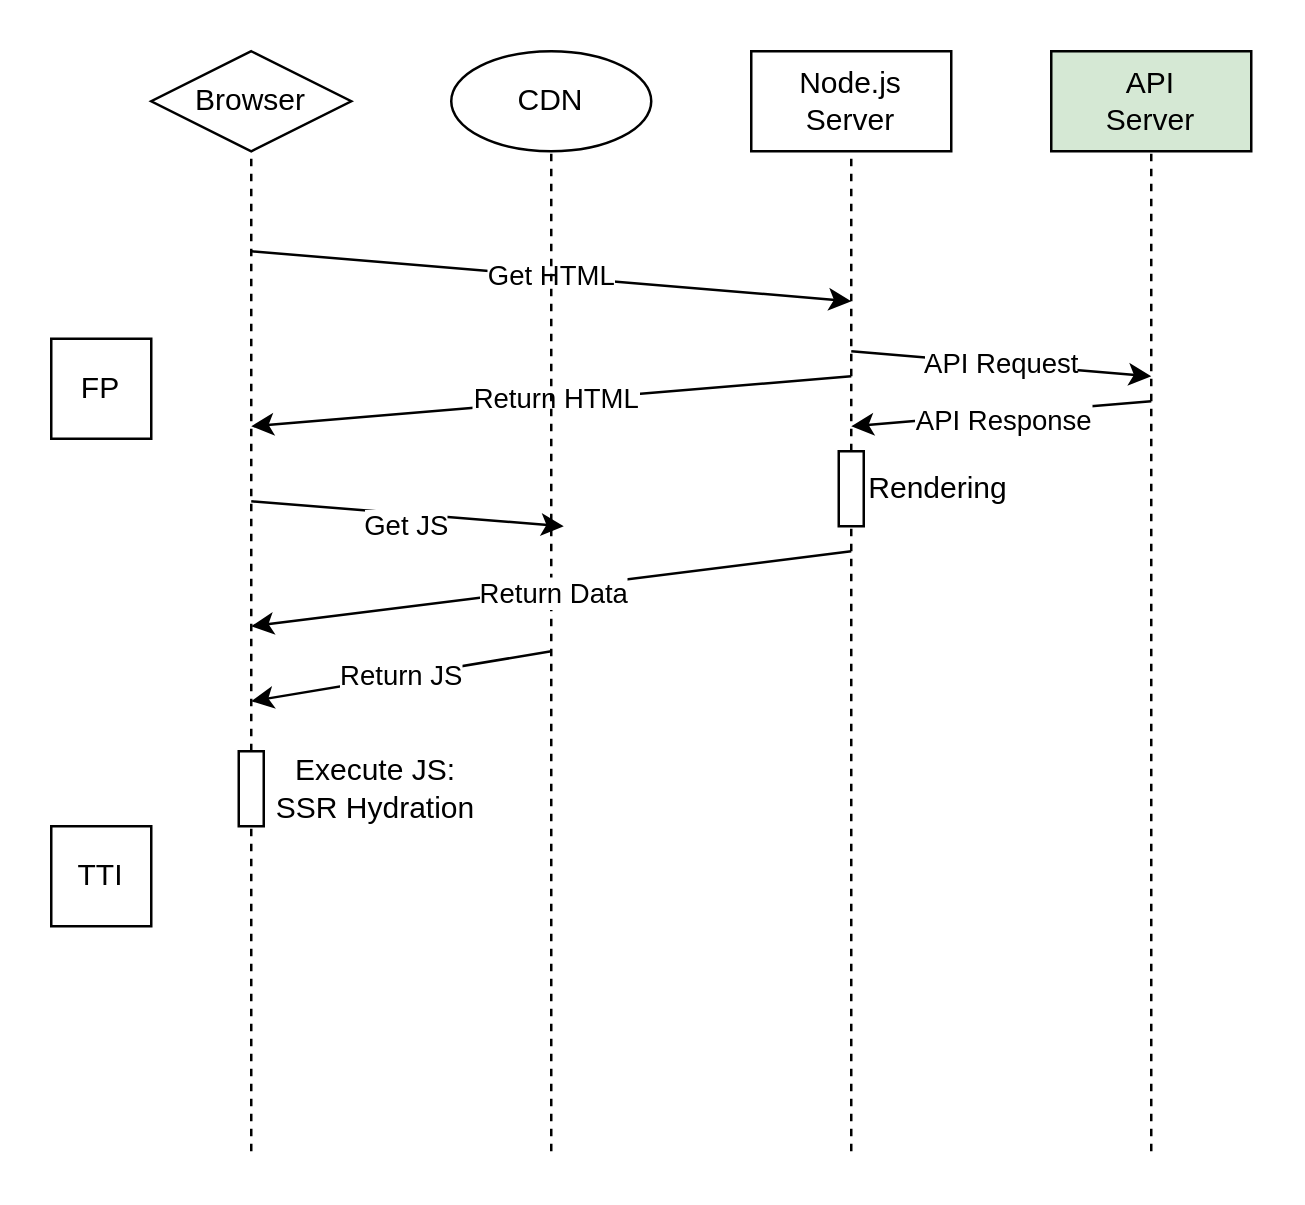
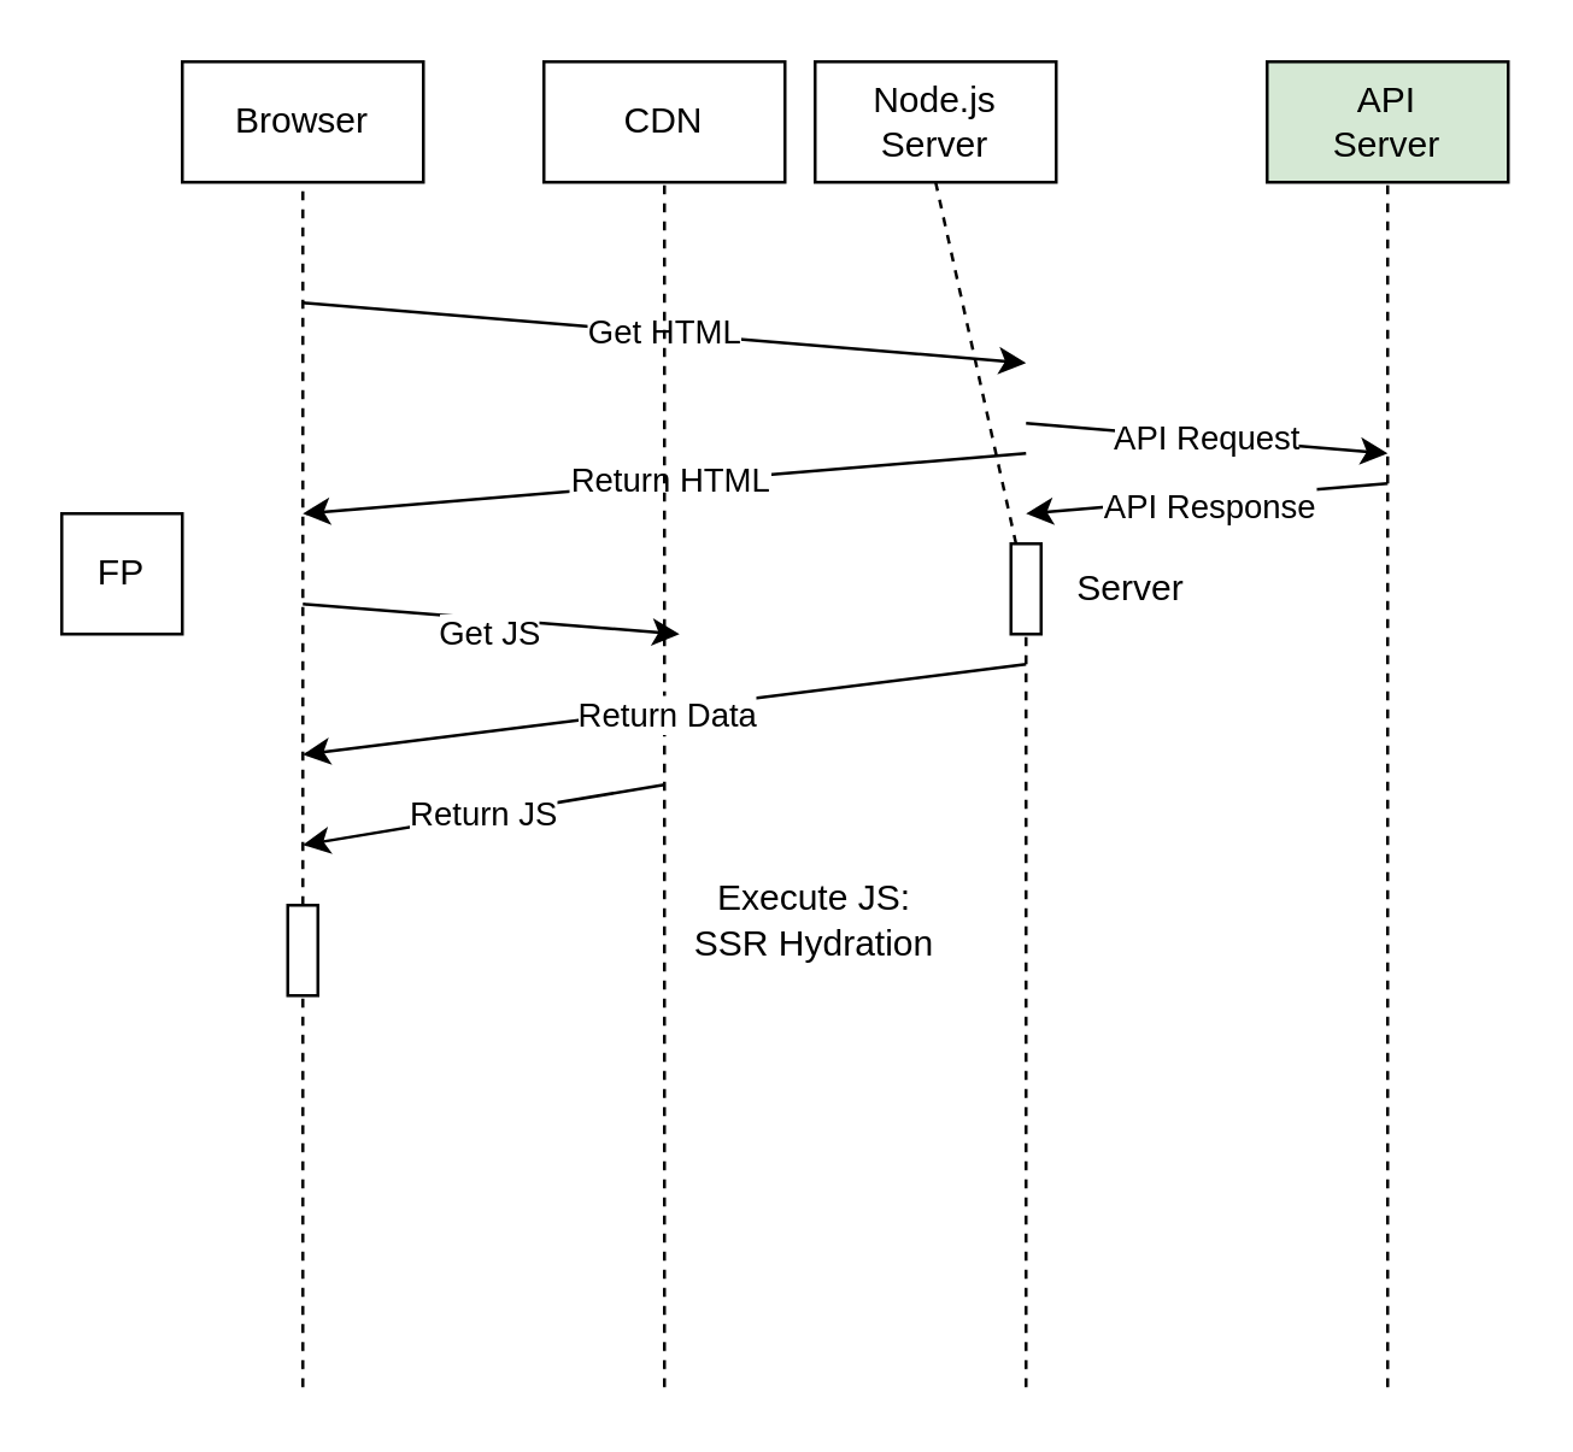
- <mxCell id="2" value="Browser" style="rhombus;whiteSpace=wrap;html=1;" parent="1" vertex="1"><mxGeometry x="60" y="20" width="80" height="40" as="geometry" /></mxCell>
+ <mxCell id="2" value="Browser" style="rounded=0;whiteSpace=wrap;html=1;" parent="1" vertex="1"><mxGeometry x="60" y="20" width="80" height="40" as="geometry" /></mxCell>
- <mxCell id="19" value="CDN" style="ellipse;whiteSpace=wrap;html=1;" parent="1" vertex="1"><mxGeometry x="180" y="20" width="80" height="40" as="geometry" /></mxCell>
+ <mxCell id="19" value="CDN" style="rounded=0;whiteSpace=wrap;html=1;" parent="1" vertex="1"><mxGeometry x="180" y="20" width="80" height="40" as="geometry" /></mxCell>
- <mxCell id="3" value="Node.js Server" style="rounded=0;whiteSpace=wrap;html=1;" parent="1" vertex="1"><mxGeometry x="300" y="20" width="80" height="40" as="geometry" /></mxCell>
+ <mxCell id="3" value="Node.js Server" style="rounded=0;whiteSpace=wrap;html=1;" parent="1" vertex="1"><mxGeometry x="270" y="20" width="80" height="40" as="geometry" /></mxCell>
- <mxCell id="17" value="FP" style="rounded=0;whiteSpace=wrap;html=1;" parent="1" vertex="1"><mxGeometry x="20" y="135" width="40" height="40" as="geometry" /></mxCell>
+ <mxCell id="17" value="FP" style="rounded=0;whiteSpace=wrap;html=1;" parent="1" vertex="1"><mxGeometry x="20" y="170" width="40" height="40" as="geometry" /></mxCell>
- <mxCell id="16" value="Rendering" style="text;html=1;strokeColor=none;fillColor=none;align=center;verticalAlign=middle;whiteSpace=wrap;rounded=0;" parent="1" vertex="1"><mxGeometry x="345" y="180" width="60" height="30" as="geometry" /></mxCell>
+ <mxCell id="16" value="Server" style="text;html=1;strokeColor=none;fillColor=none;align=center;verticalAlign=middle;whiteSpace=wrap;rounded=0;" parent="1" vertex="1"><mxGeometry x="345" y="180" width="60" height="30" as="geometry" /></mxCell>
- <mxCell id="24" value="Execute JS:&lt;br&gt;SSR Hydration" style="text;html=1;strokeColor=none;fillColor=none;align=center;verticalAlign=middle;whiteSpace=wrap;rounded=0;" parent="1" vertex="1"><mxGeometry x="105" y="300" width="90" height="30" as="geometry" /></mxCell>
+ <mxCell id="24" value="Execute JS:&lt;br&gt;SSR Hydration" style="text;html=1;strokeColor=none;fillColor=none;align=center;verticalAlign=middle;whiteSpace=wrap;rounded=0;" parent="1" vertex="1"><mxGeometry x="225" y="290" width="90" height="30" as="geometry" /></mxCell>
- <mxCell id="25" value="TTI" style="rounded=0;whiteSpace=wrap;html=1;" parent="1" vertex="1"><mxGeometry x="20" y="330" width="40" height="40" as="geometry" /></mxCell>
